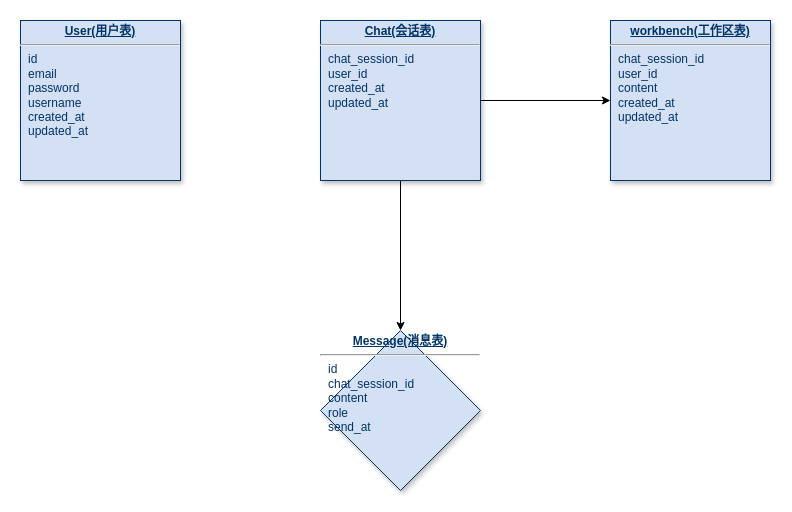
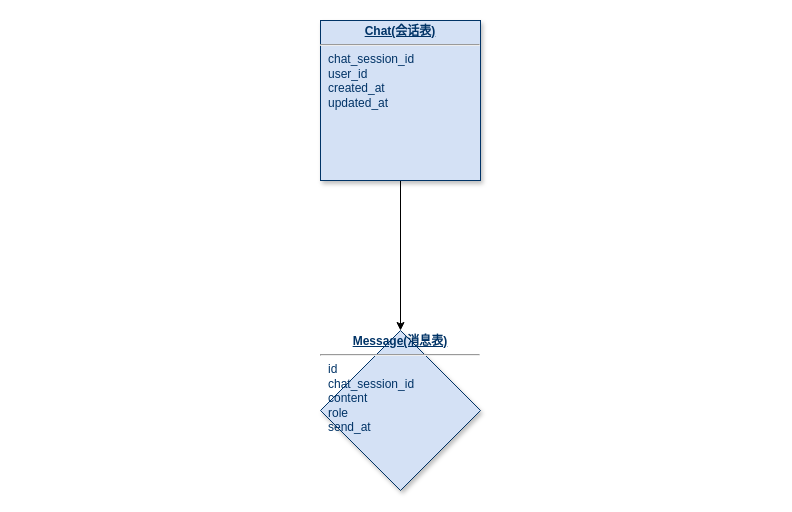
- <mxCell id="2" value="&lt;p style=&quot;margin: 0px; margin-top: 4px; text-align: center; text-decoration: underline;&quot;&gt;&lt;b&gt;User(用户表)&lt;/b&gt;&lt;/p&gt;&lt;hr&gt;&lt;p style=&quot;margin: 0px; margin-left: 8px;&quot;&gt;&lt;span style=&quot;background-color: initial;&quot;&gt;id&lt;/span&gt;&lt;/p&gt;&lt;p style=&quot;margin: 0px; margin-left: 8px;&quot;&gt;&lt;span style=&quot;background-color: initial;&quot;&gt;email&lt;/span&gt;&lt;/p&gt;&lt;p style=&quot;margin: 0px; margin-left: 8px;&quot;&gt;password&lt;/p&gt;&lt;p style=&quot;margin: 0px; margin-left: 8px;&quot;&gt;username&lt;/p&gt;&lt;p style=&quot;margin: 0px; margin-left: 8px;&quot;&gt;created_at&lt;/p&gt;&lt;p style=&quot;margin: 0px; margin-left: 8px;&quot;&gt;updated_at&lt;/p&gt;" style="verticalAlign=top;align=left;overflow=fill;fontSize=12;fontFamily=Helvetica;html=1;strokeColor=#003366;shadow=1;fillColor=#D4E1F5;fontColor=#003366" parent="1" vertex="1"><mxGeometry x="20" y="20" width="160" height="160" as="geometry" /></mxCell>
- <mxCell id="4" value="" style="edgeStyle=orthogonalEdgeStyle;rounded=0;orthogonalLoop=1;jettySize=auto;html=1;" edge="1" parent="1" source="5" target="7"><mxGeometry relative="1" as="geometry" /></mxCell>
- <mxCell id="7" value="&lt;p style=&quot;margin: 0px; margin-top: 4px; text-align: center; text-decoration: underline;&quot;&gt;&lt;b&gt;workbench(工作区表)&lt;/b&gt;&lt;/p&gt;&lt;hr&gt;&lt;p style=&quot;margin: 0px; margin-left: 8px;&quot;&gt;chat_session_id&lt;/p&gt;&lt;p style=&quot;margin: 0px; margin-left: 8px;&quot;&gt;user_id&lt;/p&gt;&lt;p style=&quot;margin: 0px; margin-left: 8px;&quot;&gt;content&lt;/p&gt;&lt;p style=&quot;margin: 0px; margin-left: 8px;&quot;&gt;created_at&lt;/p&gt;&lt;p style=&quot;margin: 0px; margin-left: 8px;&quot;&gt;updated_at&lt;/p&gt;" style="verticalAlign=top;align=left;overflow=fill;fontSize=12;fontFamily=Helvetica;html=1;strokeColor=#003366;shadow=1;fillColor=#D4E1F5;fontColor=#003366" vertex="1" parent="1"><mxGeometry x="610" y="20" width="160" height="160" as="geometry" /></mxCell>
